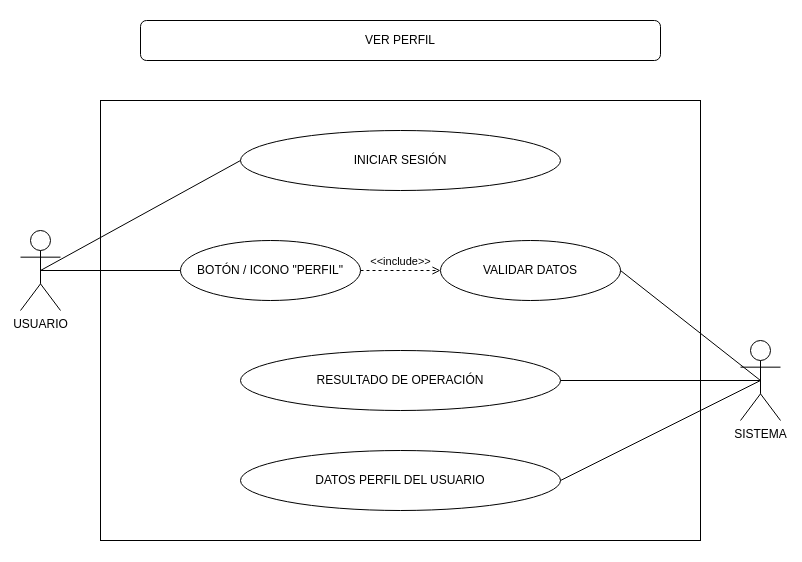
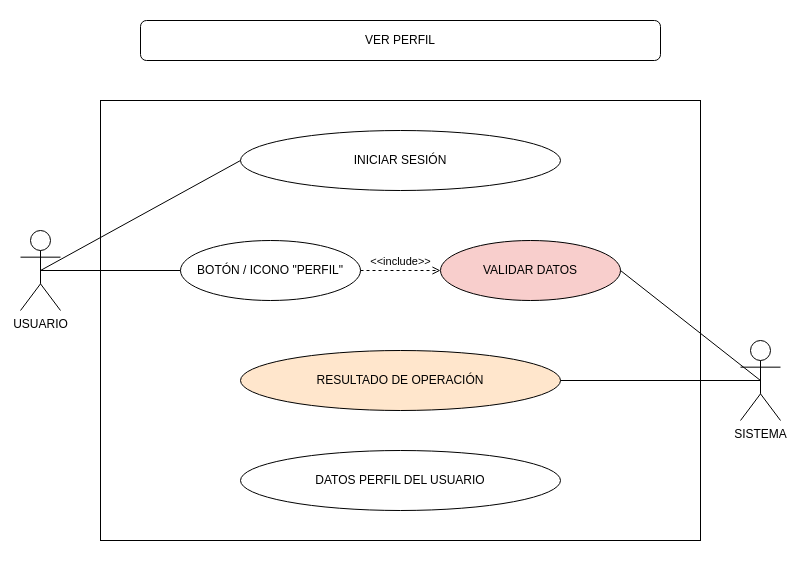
- <mxCell id="6" value="VALIDAR DATOS" style="ellipse;whiteSpace=wrap;html=1;" parent="1" vertex="1"><mxGeometry x="440" y="240" width="180" height="60" as="geometry" /></mxCell>
+ <mxCell id="6" value="VALIDAR DATOS" style="ellipse;whiteSpace=wrap;html=1;fillColor=#f8cecc;" parent="1" vertex="1"><mxGeometry x="440" y="240" width="180" height="60" as="geometry" /></mxCell>
- <mxCell id="7" value="RESULTADO DE OPERACIÓN" style="ellipse;whiteSpace=wrap;html=1;" parent="1" vertex="1"><mxGeometry x="240" y="350" width="320" height="60" as="geometry" /></mxCell>
+ <mxCell id="7" value="RESULTADO DE OPERACIÓN" style="ellipse;whiteSpace=wrap;html=1;fillColor=#ffe6cc;" parent="1" vertex="1"><mxGeometry x="240" y="350" width="320" height="60" as="geometry" /></mxCell>
- <mxCell id="16" value="" style="endArrow=none;html=1;exitX=1;exitY=0.5;exitDx=0;exitDy=0;entryX=0.5;entryY=0.5;entryDx=0;entryDy=0;entryPerimeter=0;" edge="1" parent="1" source="8" target="13"><mxGeometry width="50" height="50" relative="1" as="geometry"><mxPoint x="370" y="430" as="sourcePoint" /><mxPoint x="420" y="380" as="targetPoint" /></mxGeometry></mxCell>
